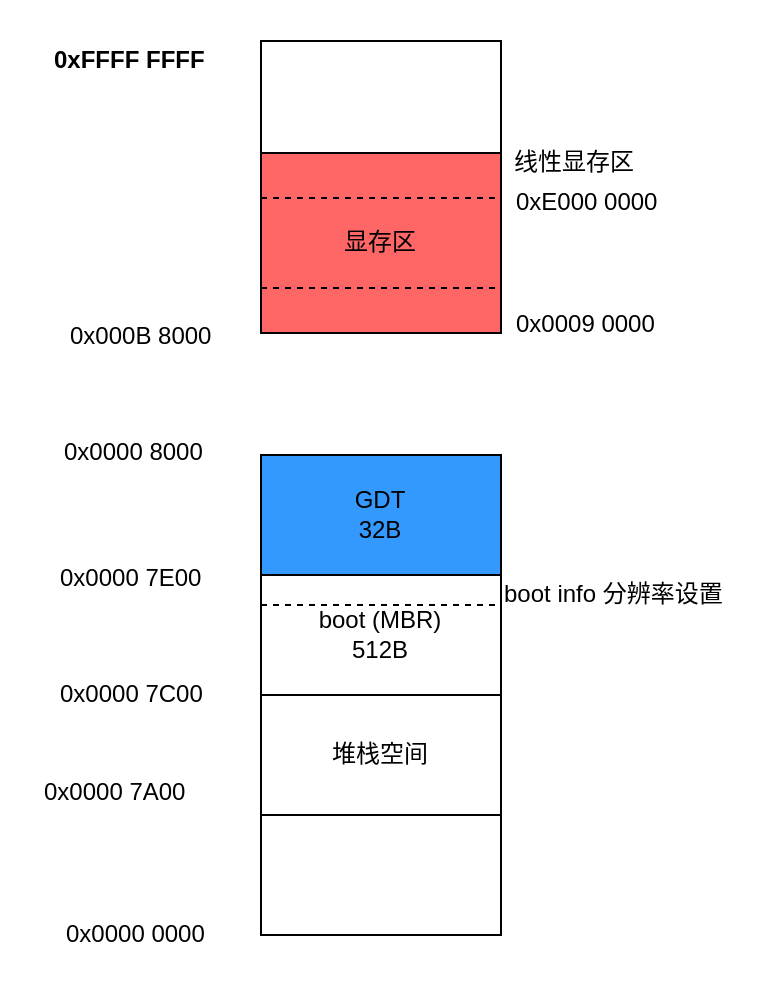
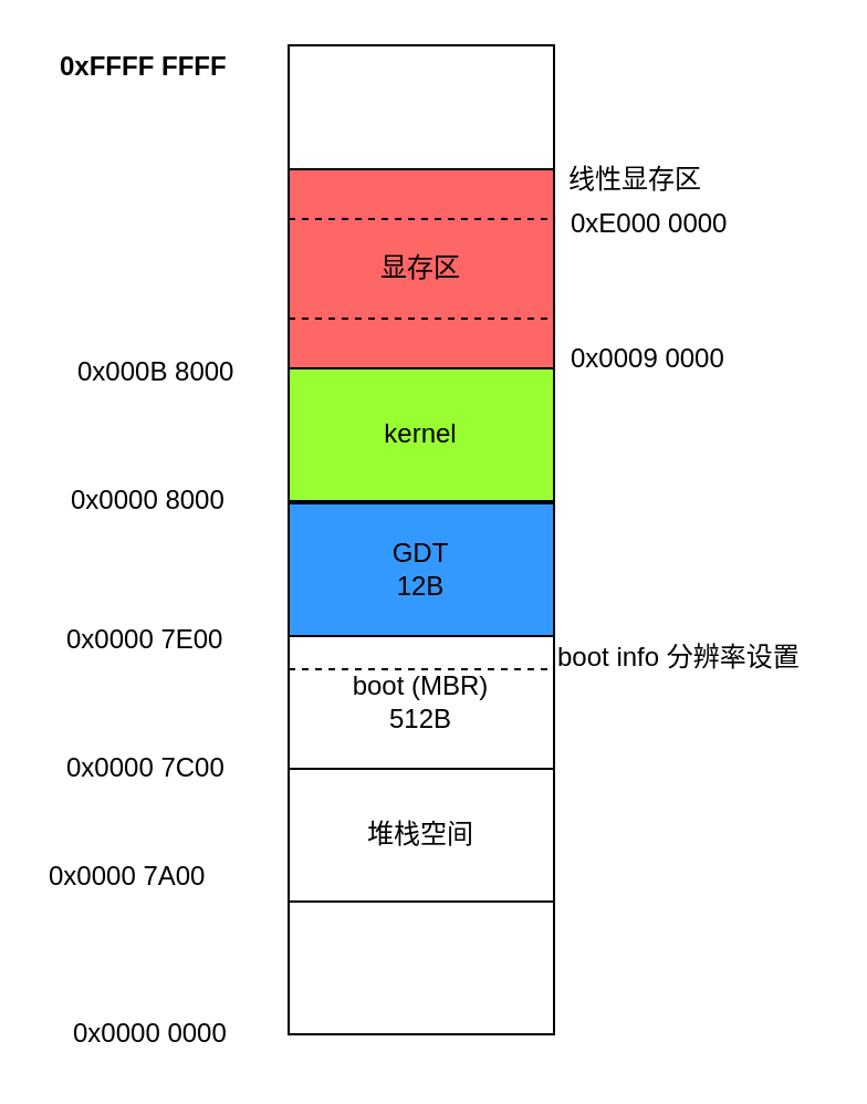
+ <mxCell id="5" value="kernel" style="rounded=0;whiteSpace=wrap;html=1;fillColor=#99FF33;" vertex="1" parent="1"><mxGeometry x="130" y="166" width="120" height="60" as="geometry" /></mxCell>
- <mxCell id="8" value="GDT&lt;br&gt;32B" style="rounded=0;whiteSpace=wrap;html=1;fillColor=#3399FF;" vertex="1" parent="1"><mxGeometry x="130" y="227" width="120" height="60" as="geometry" /></mxCell>
+ <mxCell id="8" value="GDT&lt;br&gt;12B" style="rounded=0;whiteSpace=wrap;html=1;fillColor=#3399FF;" vertex="1" parent="1"><mxGeometry x="130" y="227" width="120" height="60" as="geometry" /></mxCell>
